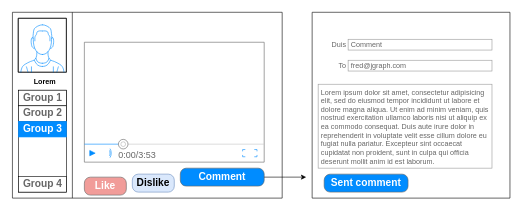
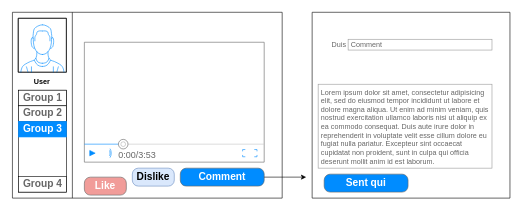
- <mxCell id="4" value="To" style="strokeWidth=1;shadow=0;dashed=0;align=center;html=1;shape=mxgraph.mockup.forms.anchor;align=right;spacingRight=2;fontColor=#666666;fillColor=#F19C99;" parent="1" vertex="1"><mxGeometry x="530" y="100" width="50" height="18" as="geometry" /></mxCell>
- <mxCell id="5" value="fred@jgraph.com" style="strokeWidth=1;shadow=0;dashed=0;align=center;html=1;shape=mxgraph.mockup.forms.rrect;fillColor=#ffffff;rSize=0;fontColor=#666666;align=left;spacingLeft=3;strokeColor=#999999;" parent="1" vertex="1"><mxGeometry x="580" y="100" width="240" height="18" as="geometry" /></mxCell>
- <mxCell id="15" value="Lorem" style="text;strokeColor=none;fillColor=none;align=left;verticalAlign=middle;spacingLeft=4;spacingRight=4;overflow=hidden;points=[[0,0.5],[1,0.5]];portConstraint=eastwest;rotatable=0;fontStyle=1" parent="9" vertex="1"><mxGeometry x="30" y="100" width="80" height="30" as="geometry" /></mxCell>
+ <mxCell id="15" value="User" style="text;strokeColor=none;fillColor=none;align=left;verticalAlign=middle;spacingLeft=4;spacingRight=4;overflow=hidden;points=[[0,0.5],[1,0.5]];portConstraint=eastwest;rotatable=0;fontStyle=1" parent="9" vertex="1"><mxGeometry x="30" y="100" width="80" height="30" as="geometry" /></mxCell>
- <mxCell id="11" value="Dislike" style="strokeWidth=1;shadow=0;dashed=0;align=center;html=1;shape=mxgraph.mockup.buttons.button;strokeColor=#6c8ebf;mainText=;buttonStyle=round;fontSize=17;fontStyle=1;fillColor=#dae8fc;whiteSpace=wrap;" parent="9" vertex="1"><mxGeometry x="200" y="270" width="70" height="30" as="geometry" /></mxCell>
+ <mxCell id="11" value="Dislike" style="strokeWidth=1;shadow=0;dashed=0;align=center;html=1;shape=mxgraph.mockup.buttons.button;strokeColor=#6c8ebf;mainText=;buttonStyle=round;fontSize=17;fontStyle=1;fillColor=#dae8fc;whiteSpace=wrap;" parent="9" vertex="1"><mxGeometry x="200" y="260" width="70" height="30" as="geometry" /></mxCell>
- <mxCell id="8" value="Sent comment" style="strokeWidth=1;shadow=0;dashed=0;align=center;html=1;shape=mxgraph.mockup.buttons.button;strokeColor=#666666;fontColor=#ffffff;mainText=;buttonStyle=round;fontSize=17;fontStyle=1;fillColor=#008cff;whiteSpace=wrap;" parent="6" vertex="1"><mxGeometry x="20" y="270" width="140" height="30" as="geometry" /></mxCell>
+ <mxCell id="8" value="Sent qui" style="strokeWidth=1;shadow=0;dashed=0;align=center;html=1;shape=mxgraph.mockup.buttons.button;strokeColor=#666666;fontColor=#ffffff;mainText=;buttonStyle=round;fontSize=17;fontStyle=1;fillColor=#008cff;whiteSpace=wrap;" parent="6" vertex="1"><mxGeometry x="20" y="270" width="140" height="30" as="geometry" /></mxCell>
